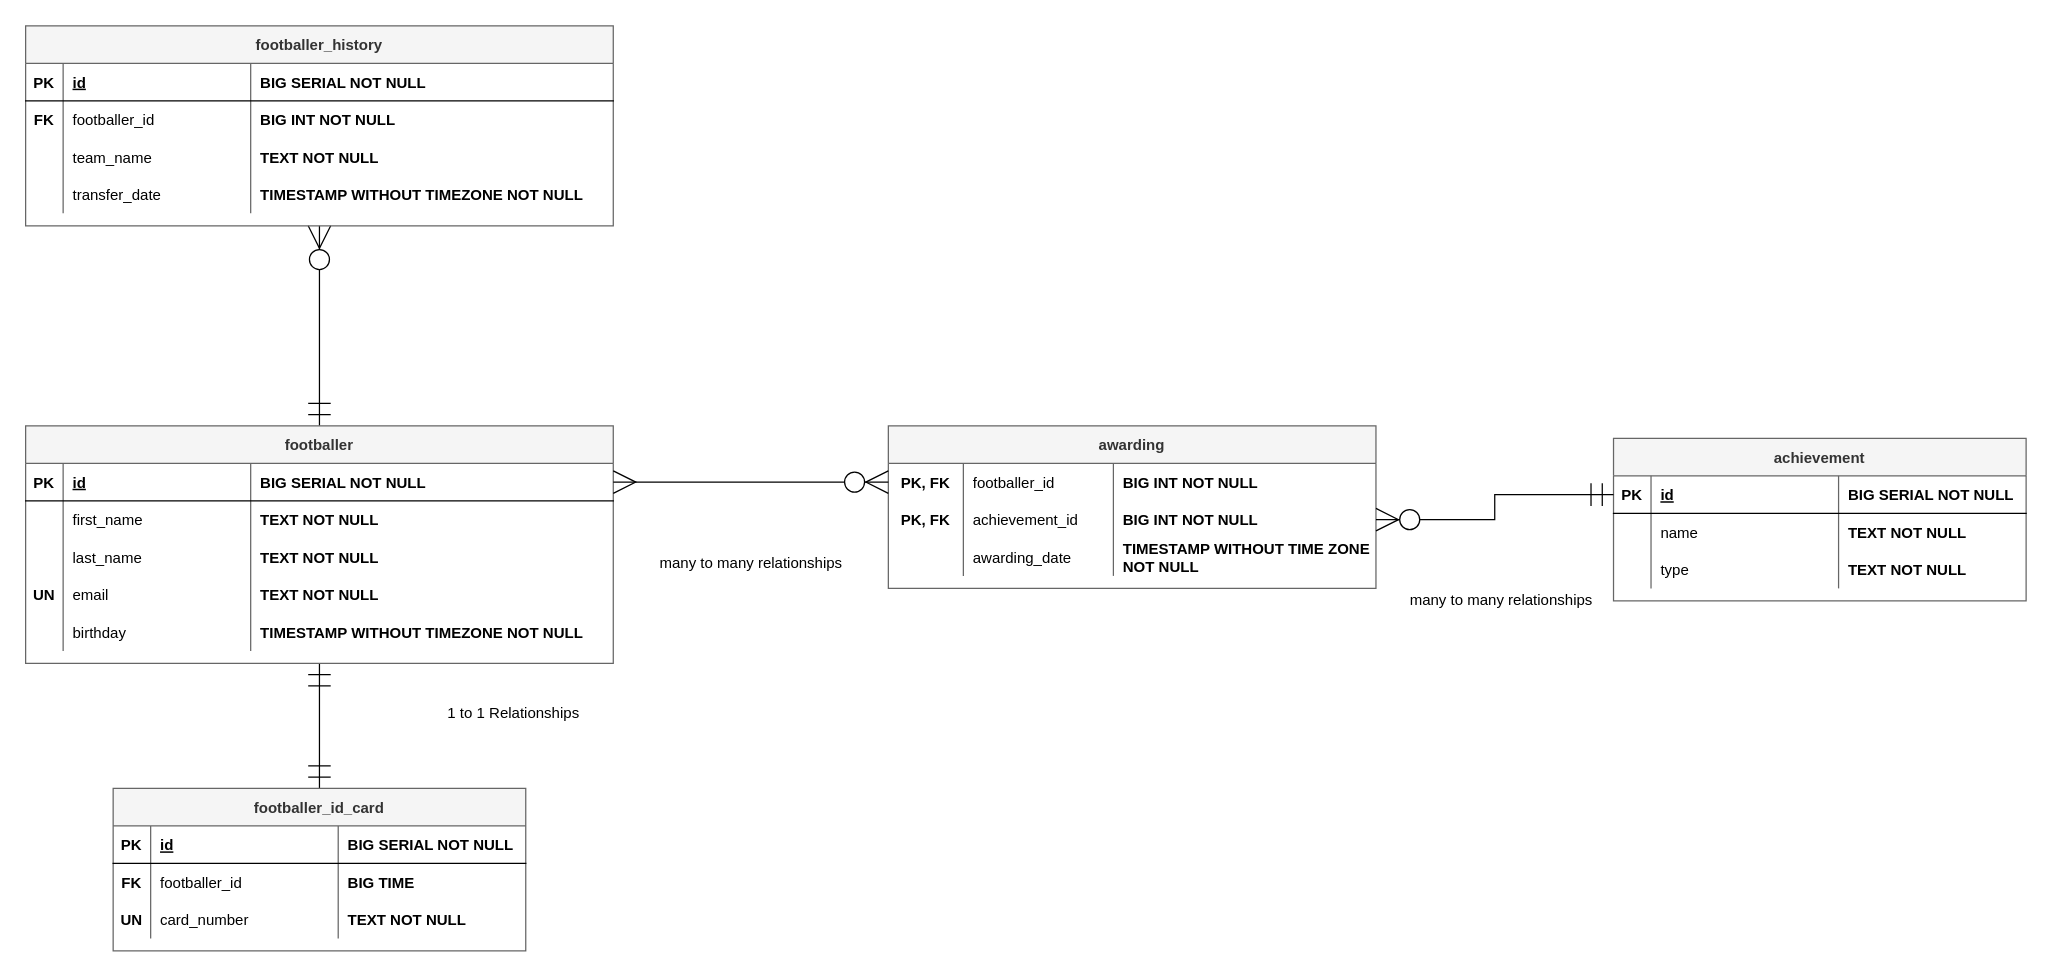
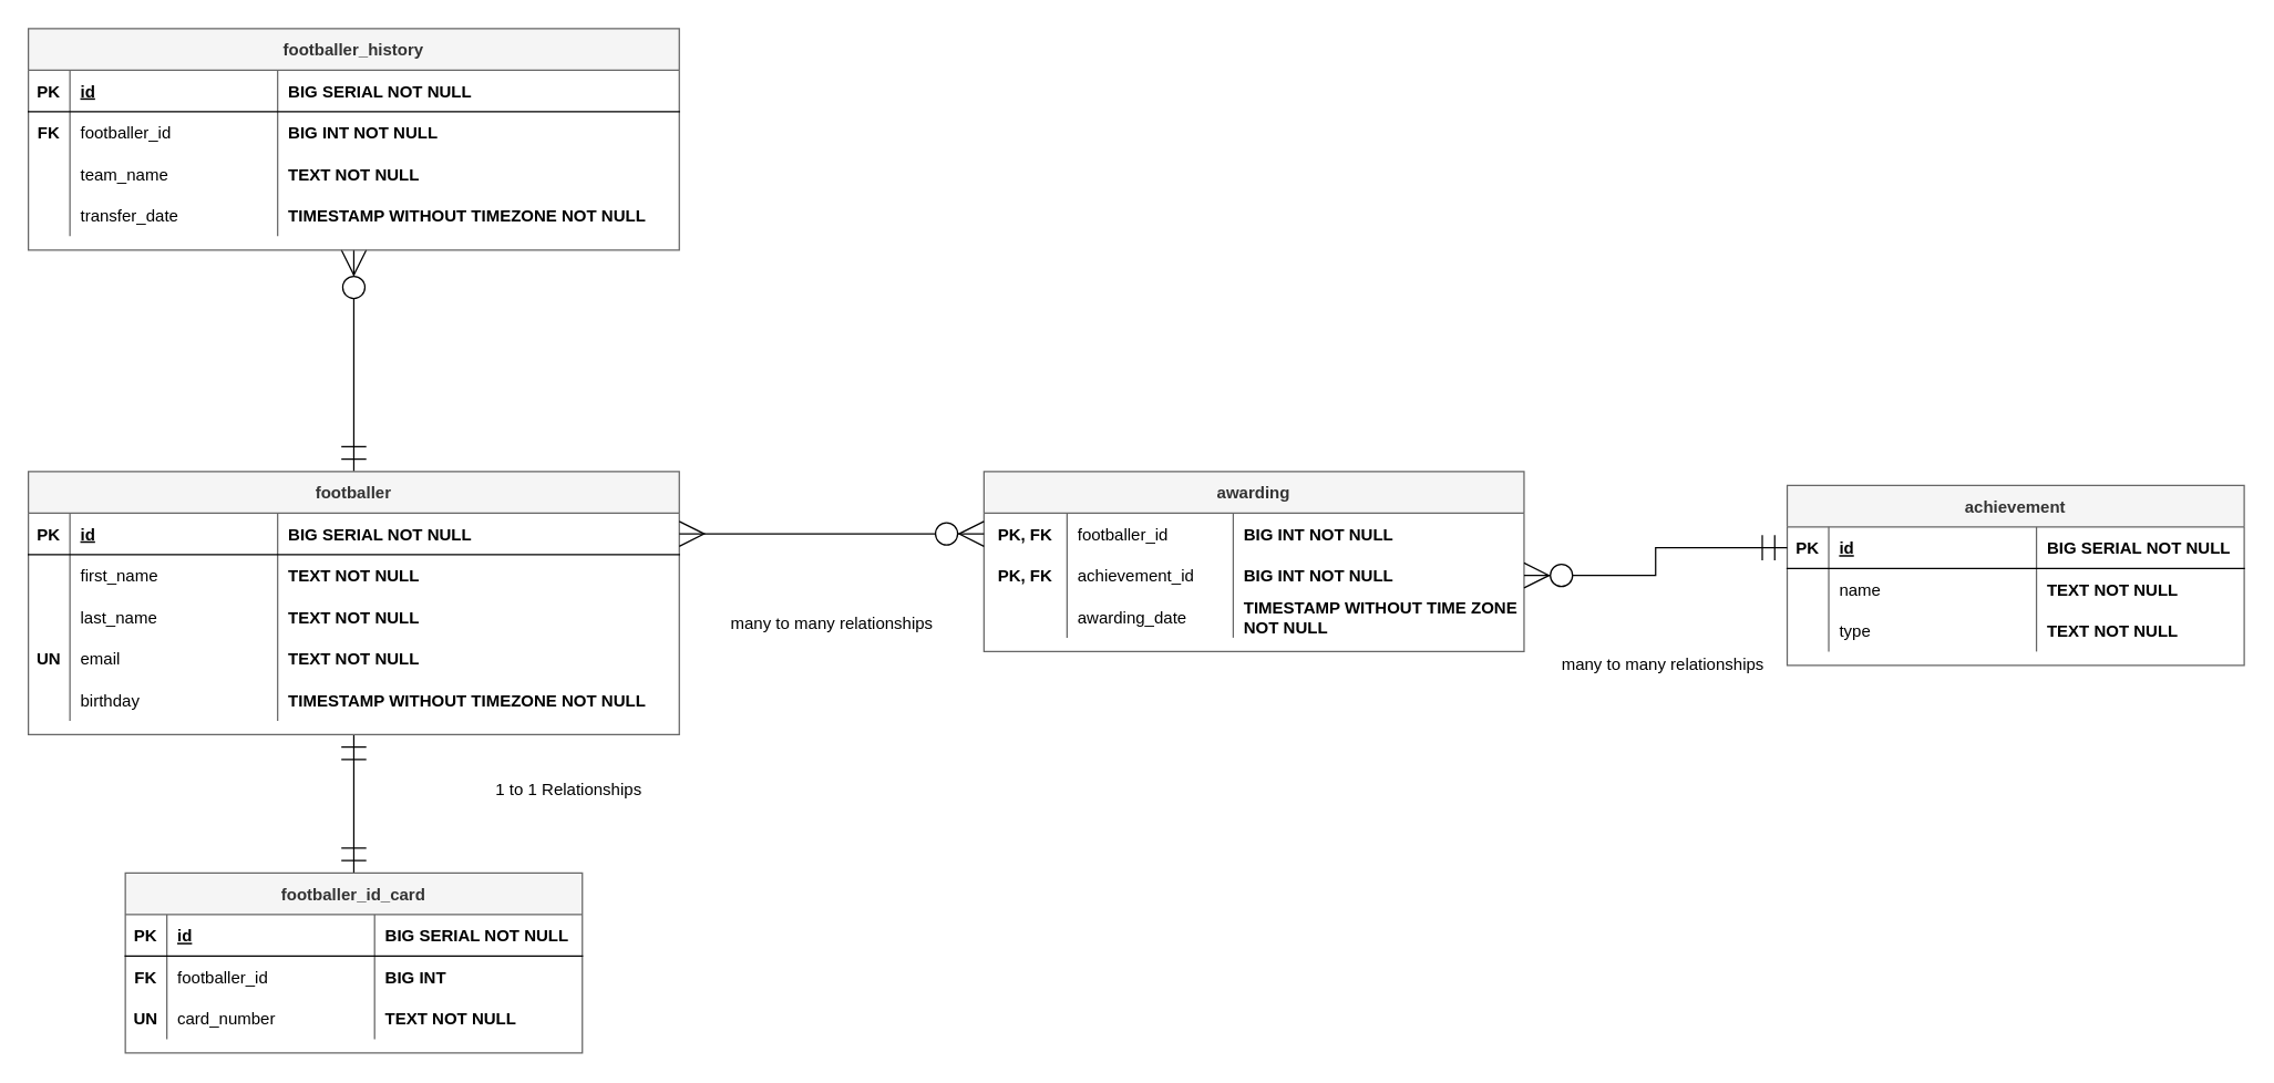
- <mxCell id="59" value="BIG TIME" style="shape=partialRectangle;connectable=0;fillColor=none;top=0;left=0;bottom=0;right=0;align=left;spacingLeft=6;overflow=hidden;fontStyle=1" parent="56" vertex="1"><mxGeometry x="180" width="150" height="30" as="geometry"><mxRectangle width="150" height="30" as="alternateBounds" /></mxGeometry></mxCell>
+ <mxCell id="59" value="BIG INT" style="shape=partialRectangle;connectable=0;fillColor=none;top=0;left=0;bottom=0;right=0;align=left;spacingLeft=6;overflow=hidden;fontStyle=1" parent="56" vertex="1"><mxGeometry x="180" width="150" height="30" as="geometry"><mxRectangle width="150" height="30" as="alternateBounds" /></mxGeometry></mxCell>
